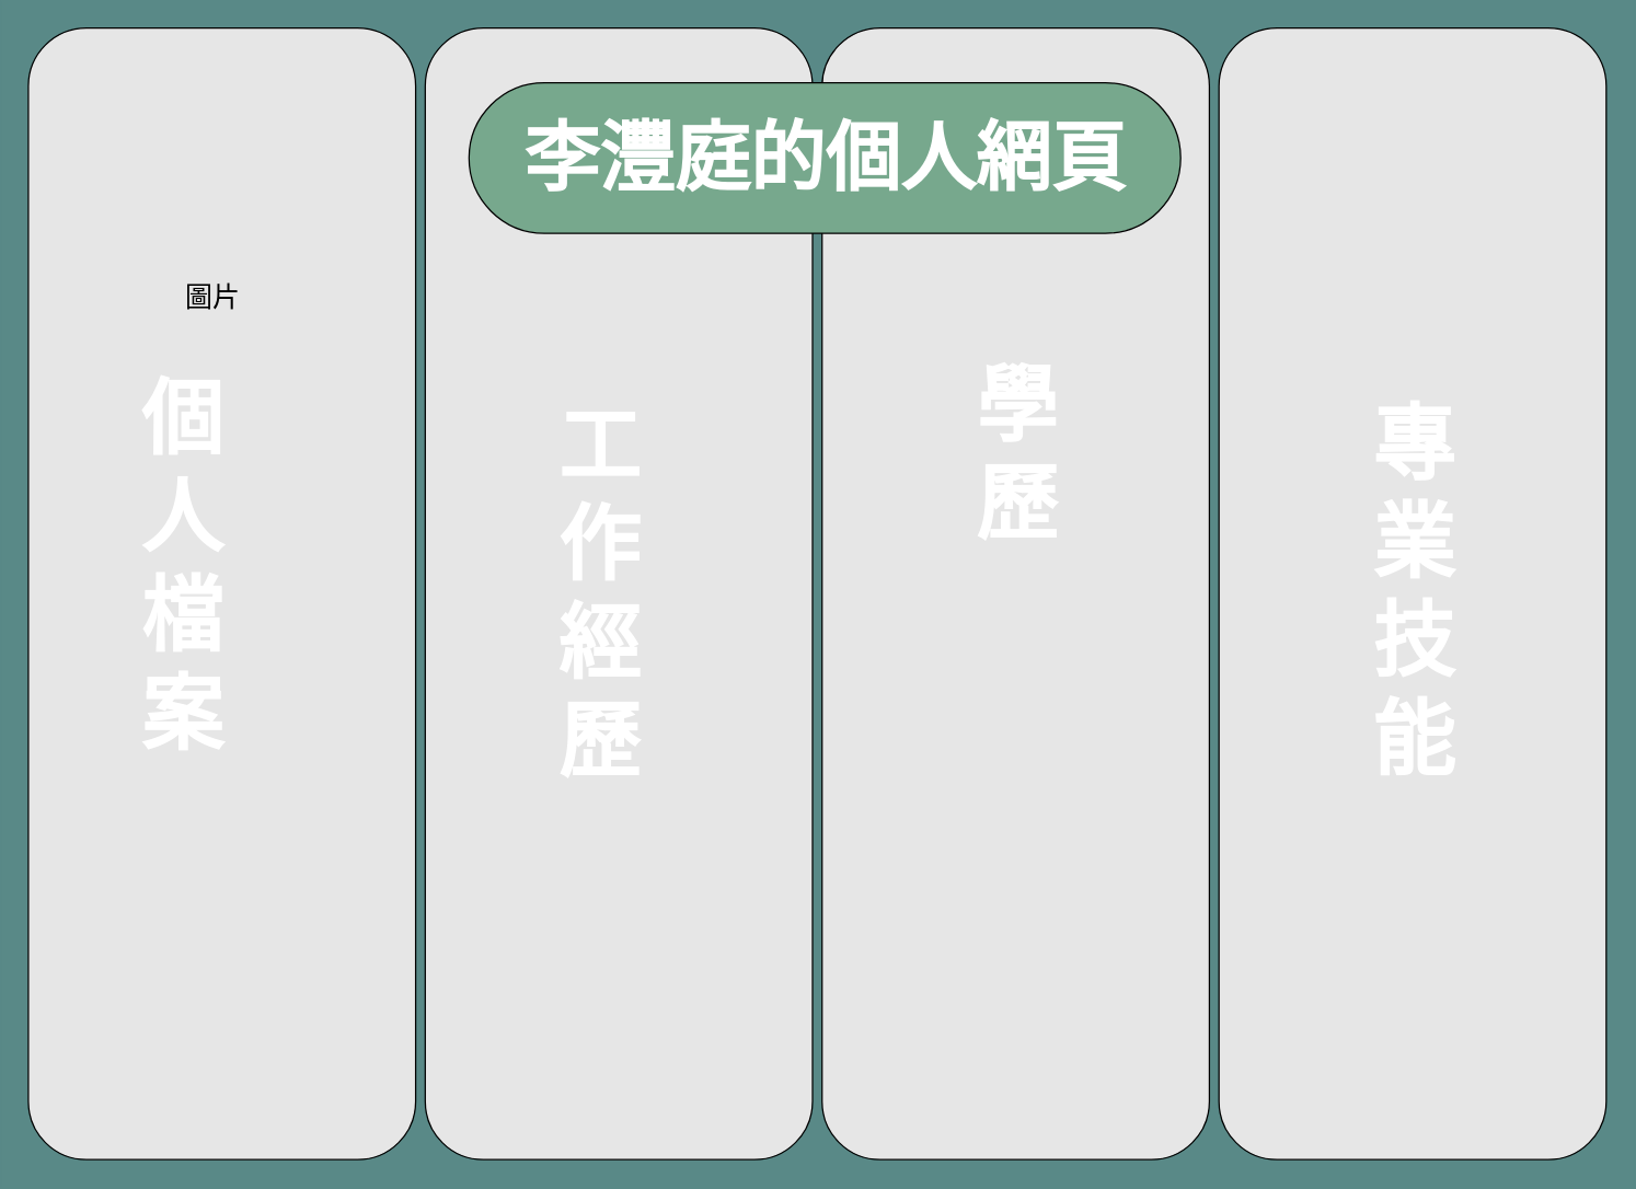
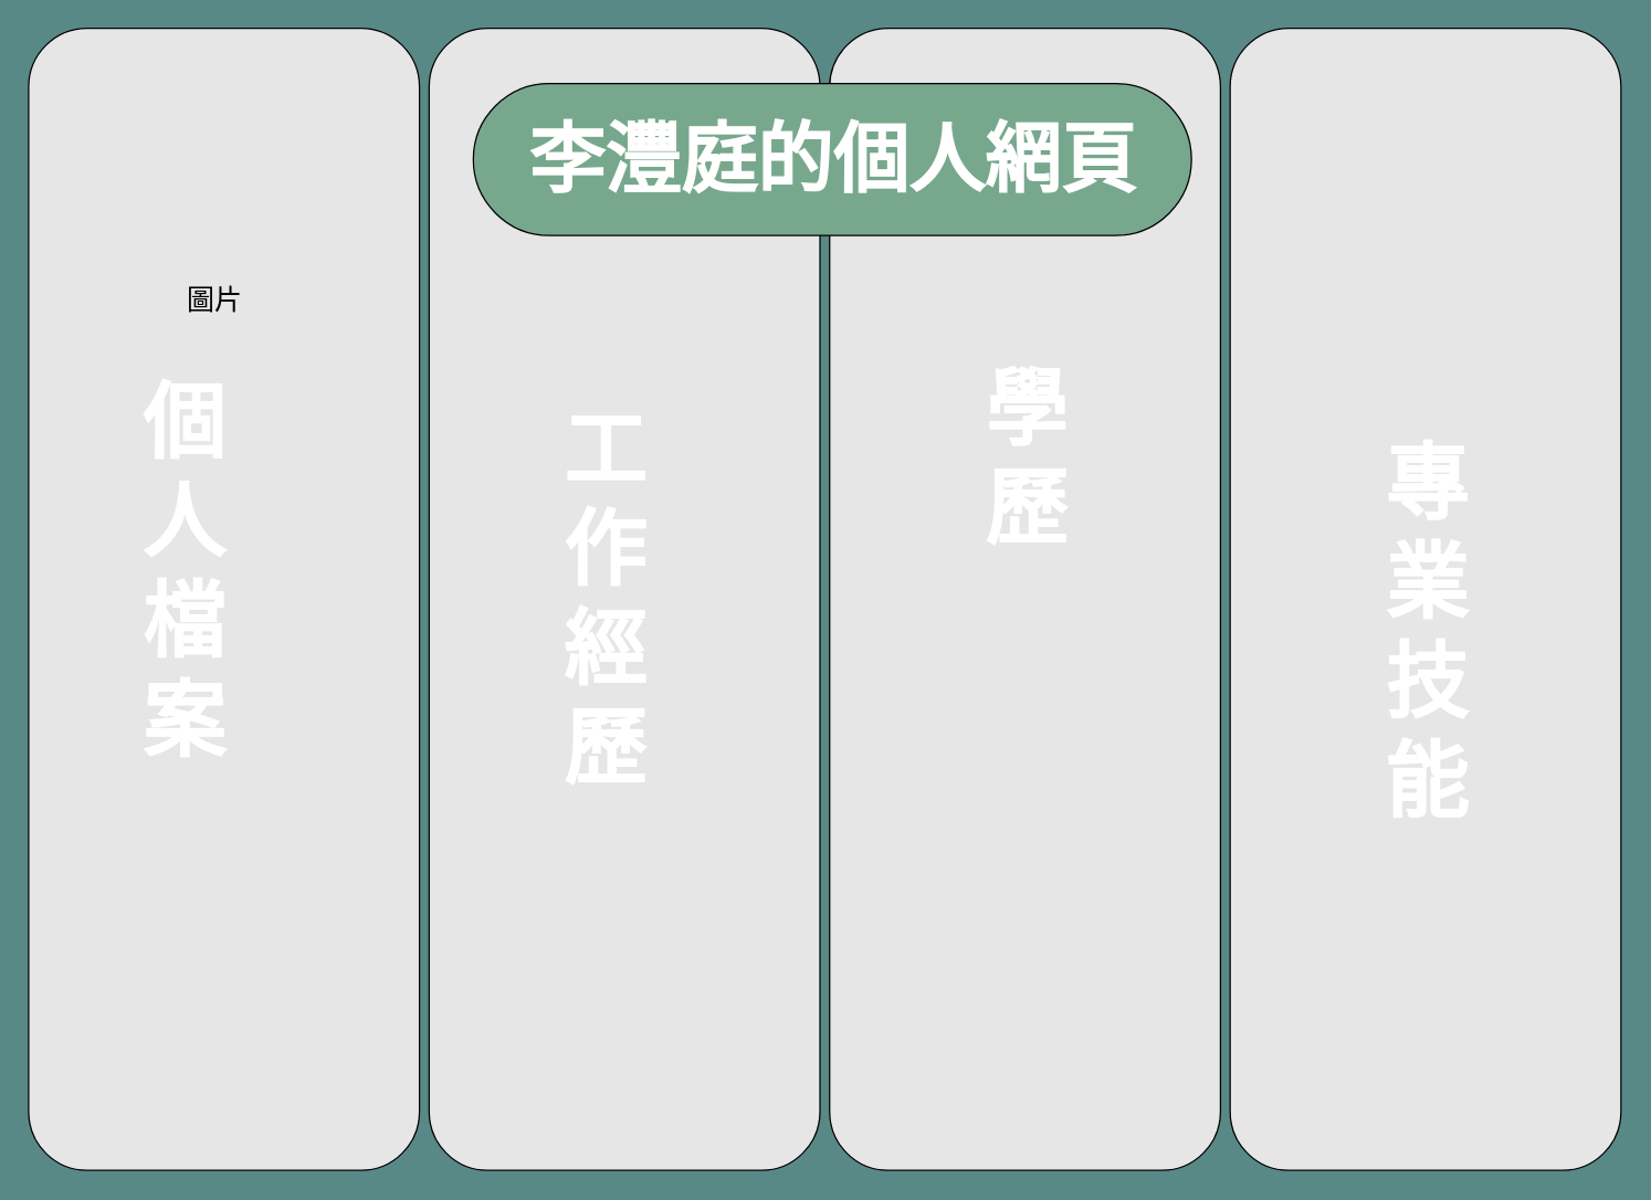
- <mxCell id="13" value="&lt;span style=&quot;font-size: 60px;&quot;&gt;專&lt;br&gt;業&lt;br&gt;技&lt;br&gt;能&lt;/span&gt;" style="text;strokeColor=none;fillColor=none;html=1;fontSize=24;fontStyle=1;verticalAlign=middle;align=center;movable=1;resizable=1;rotatable=1;deletable=1;editable=1;locked=0;connectable=1;fontColor=#FFFFFF;" vertex="1" parent="1"><mxGeometry x="1001.5" y="288" width="60" height="290" as="geometry" /></mxCell>
+ <mxCell id="13" value="&lt;span style=&quot;font-size: 60px;&quot;&gt;專&lt;br&gt;業&lt;br&gt;技&lt;br&gt;能&lt;/span&gt;" style="text;strokeColor=none;fillColor=none;html=1;fontSize=24;fontStyle=1;verticalAlign=middle;align=center;movable=1;resizable=1;rotatable=1;deletable=1;editable=1;locked=0;connectable=1;fontColor=#FFFFFF;" vertex="1" parent="1"><mxGeometry x="1001.5" y="313" width="60" height="290" as="geometry" /></mxCell>
